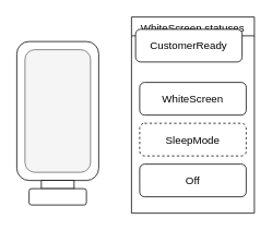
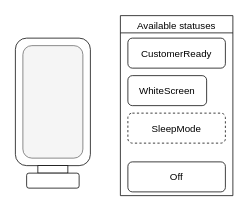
- <mxCell id="6" value="&lt;span style=&quot;font-weight: normal;&quot;&gt;&lt;font style=&quot;font-size: 13px;&quot;&gt;WhiteScreen statuses&lt;/font&gt;&lt;/span&gt;" style="swimlane;whiteSpace=wrap;html=1;fontSize=15;" vertex="1" parent="1"><mxGeometry x="160" y="20" width="150" height="240" as="geometry"><mxRectangle x="230" y="50" width="150" height="30" as="alternateBounds" /></mxGeometry></mxCell>
+ <mxCell id="6" value="&lt;span style=&quot;font-weight: normal;&quot;&gt;&lt;font style=&quot;font-size: 13px;&quot;&gt;Available statuses&lt;/font&gt;&lt;/span&gt;" style="swimlane;whiteSpace=wrap;html=1;fontSize=15;" vertex="1" parent="1"><mxGeometry x="160" y="20" width="150" height="240" as="geometry"><mxRectangle x="230" y="50" width="150" height="30" as="alternateBounds" /></mxGeometry></mxCell>
- <mxCell id="7" value="CustomerReady" style="rounded=1;whiteSpace=wrap;html=1;fontSize=13;" vertex="1" parent="6"><mxGeometry x="5" y="15" width="130" height="40" as="geometry" /></mxCell>
+ <mxCell id="7" value="CustomerReady" style="rounded=1;whiteSpace=wrap;html=1;fontSize=13;" vertex="1" parent="6"><mxGeometry x="10" y="30" width="130" height="40" as="geometry" /></mxCell>
- <mxCell id="8" value="WhiteScreen" style="rounded=1;whiteSpace=wrap;html=1;fontSize=13;" vertex="1" parent="6"><mxGeometry x="10" y="80" width="130" height="40" as="geometry" /></mxCell>
+ <mxCell id="8" value="WhiteScreen" style="rounded=1;whiteSpace=wrap;html=1;fontSize=13;" vertex="1" parent="6"><mxGeometry x="10" y="80" width="105" height="40" as="geometry" /></mxCell>
- <mxCell id="10" value="Off" style="rounded=1;whiteSpace=wrap;html=1;fontSize=13;" vertex="1" parent="6"><mxGeometry x="10" y="180" width="130" height="40" as="geometry" /></mxCell>
+ <mxCell id="10" value="Off" style="rounded=1;whiteSpace=wrap;html=1;fontSize=13;" vertex="1" parent="6"><mxGeometry x="10" y="195" width="130" height="40" as="geometry" /></mxCell>
